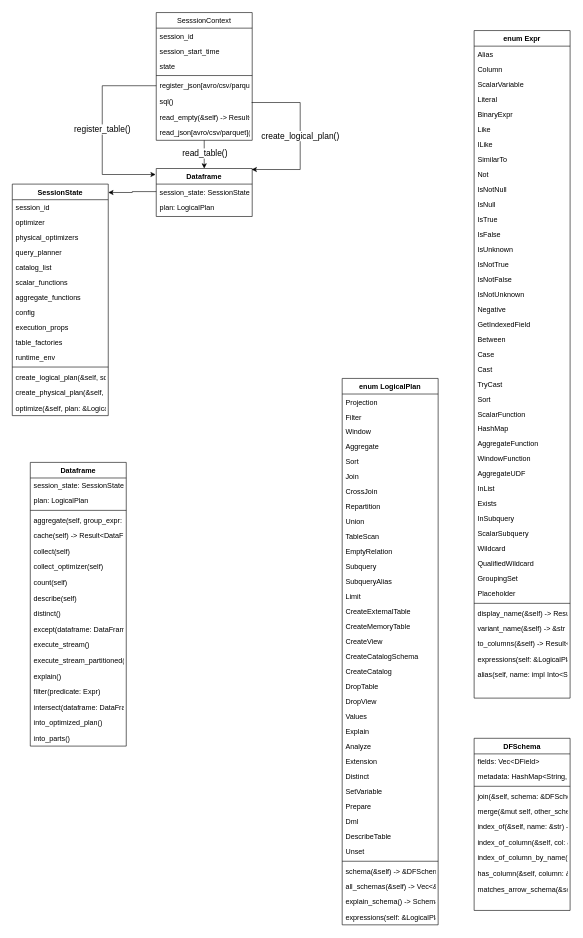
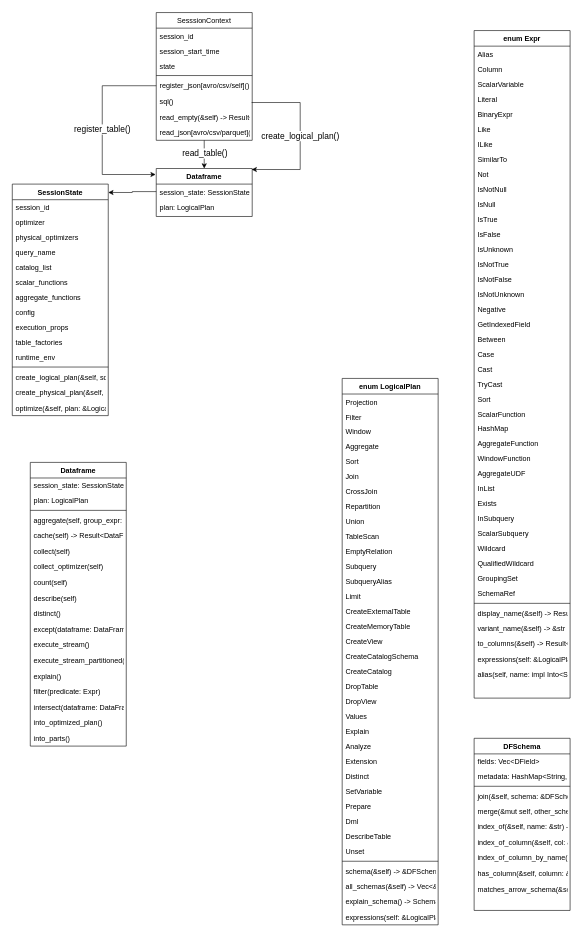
- <mxCell id="12" value="register_json[avro/csv/parquet]()" style="text;align=left;verticalAlign=top;spacingLeft=4;spacingRight=4;overflow=hidden;rotatable=0;points=[[0,0.5],[1,0.5]];portConstraint=eastwest;" parent="7" vertex="1"><mxGeometry y="109" width="160" height="26" as="geometry" /></mxCell>
+ <mxCell id="12" value="register_json[avro/csv/self]()" style="text;align=left;verticalAlign=top;spacingLeft=4;spacingRight=4;overflow=hidden;rotatable=0;points=[[0,0.5],[1,0.5]];portConstraint=eastwest;" parent="7" vertex="1"><mxGeometry y="109" width="160" height="26" as="geometry" /></mxCell>
- <mxCell id="20" value="query_planner&#10;" style="text;align=left;verticalAlign=top;spacingLeft=4;spacingRight=4;overflow=hidden;rotatable=0;points=[[0,0.5],[1,0.5]];portConstraint=eastwest;rounded=0;shadow=0;html=0;" parent="16" vertex="1"><mxGeometry y="101" width="160" height="25" as="geometry" /></mxCell>
+ <mxCell id="20" value="query_name&#10;" style="text;align=left;verticalAlign=top;spacingLeft=4;spacingRight=4;overflow=hidden;rotatable=0;points=[[0,0.5],[1,0.5]];portConstraint=eastwest;rounded=0;shadow=0;html=0;" parent="16" vertex="1"><mxGeometry y="101" width="160" height="25" as="geometry" /></mxCell>
- <mxCell id="71" value="Placeholder&#10;" style="text;align=left;verticalAlign=top;spacingLeft=4;spacingRight=4;overflow=hidden;rotatable=0;points=[[0,0.5],[1,0.5]];portConstraint=eastwest;rounded=0;shadow=0;html=0;" parent="34" vertex="1"><mxGeometry y="926" width="160" height="25" as="geometry" /></mxCell>
+ <mxCell id="71" value="SchemaRef&#10;" style="text;align=left;verticalAlign=top;spacingLeft=4;spacingRight=4;overflow=hidden;rotatable=0;points=[[0,0.5],[1,0.5]];portConstraint=eastwest;rounded=0;shadow=0;html=0;" parent="34" vertex="1"><mxGeometry y="926" width="160" height="25" as="geometry" /></mxCell>
